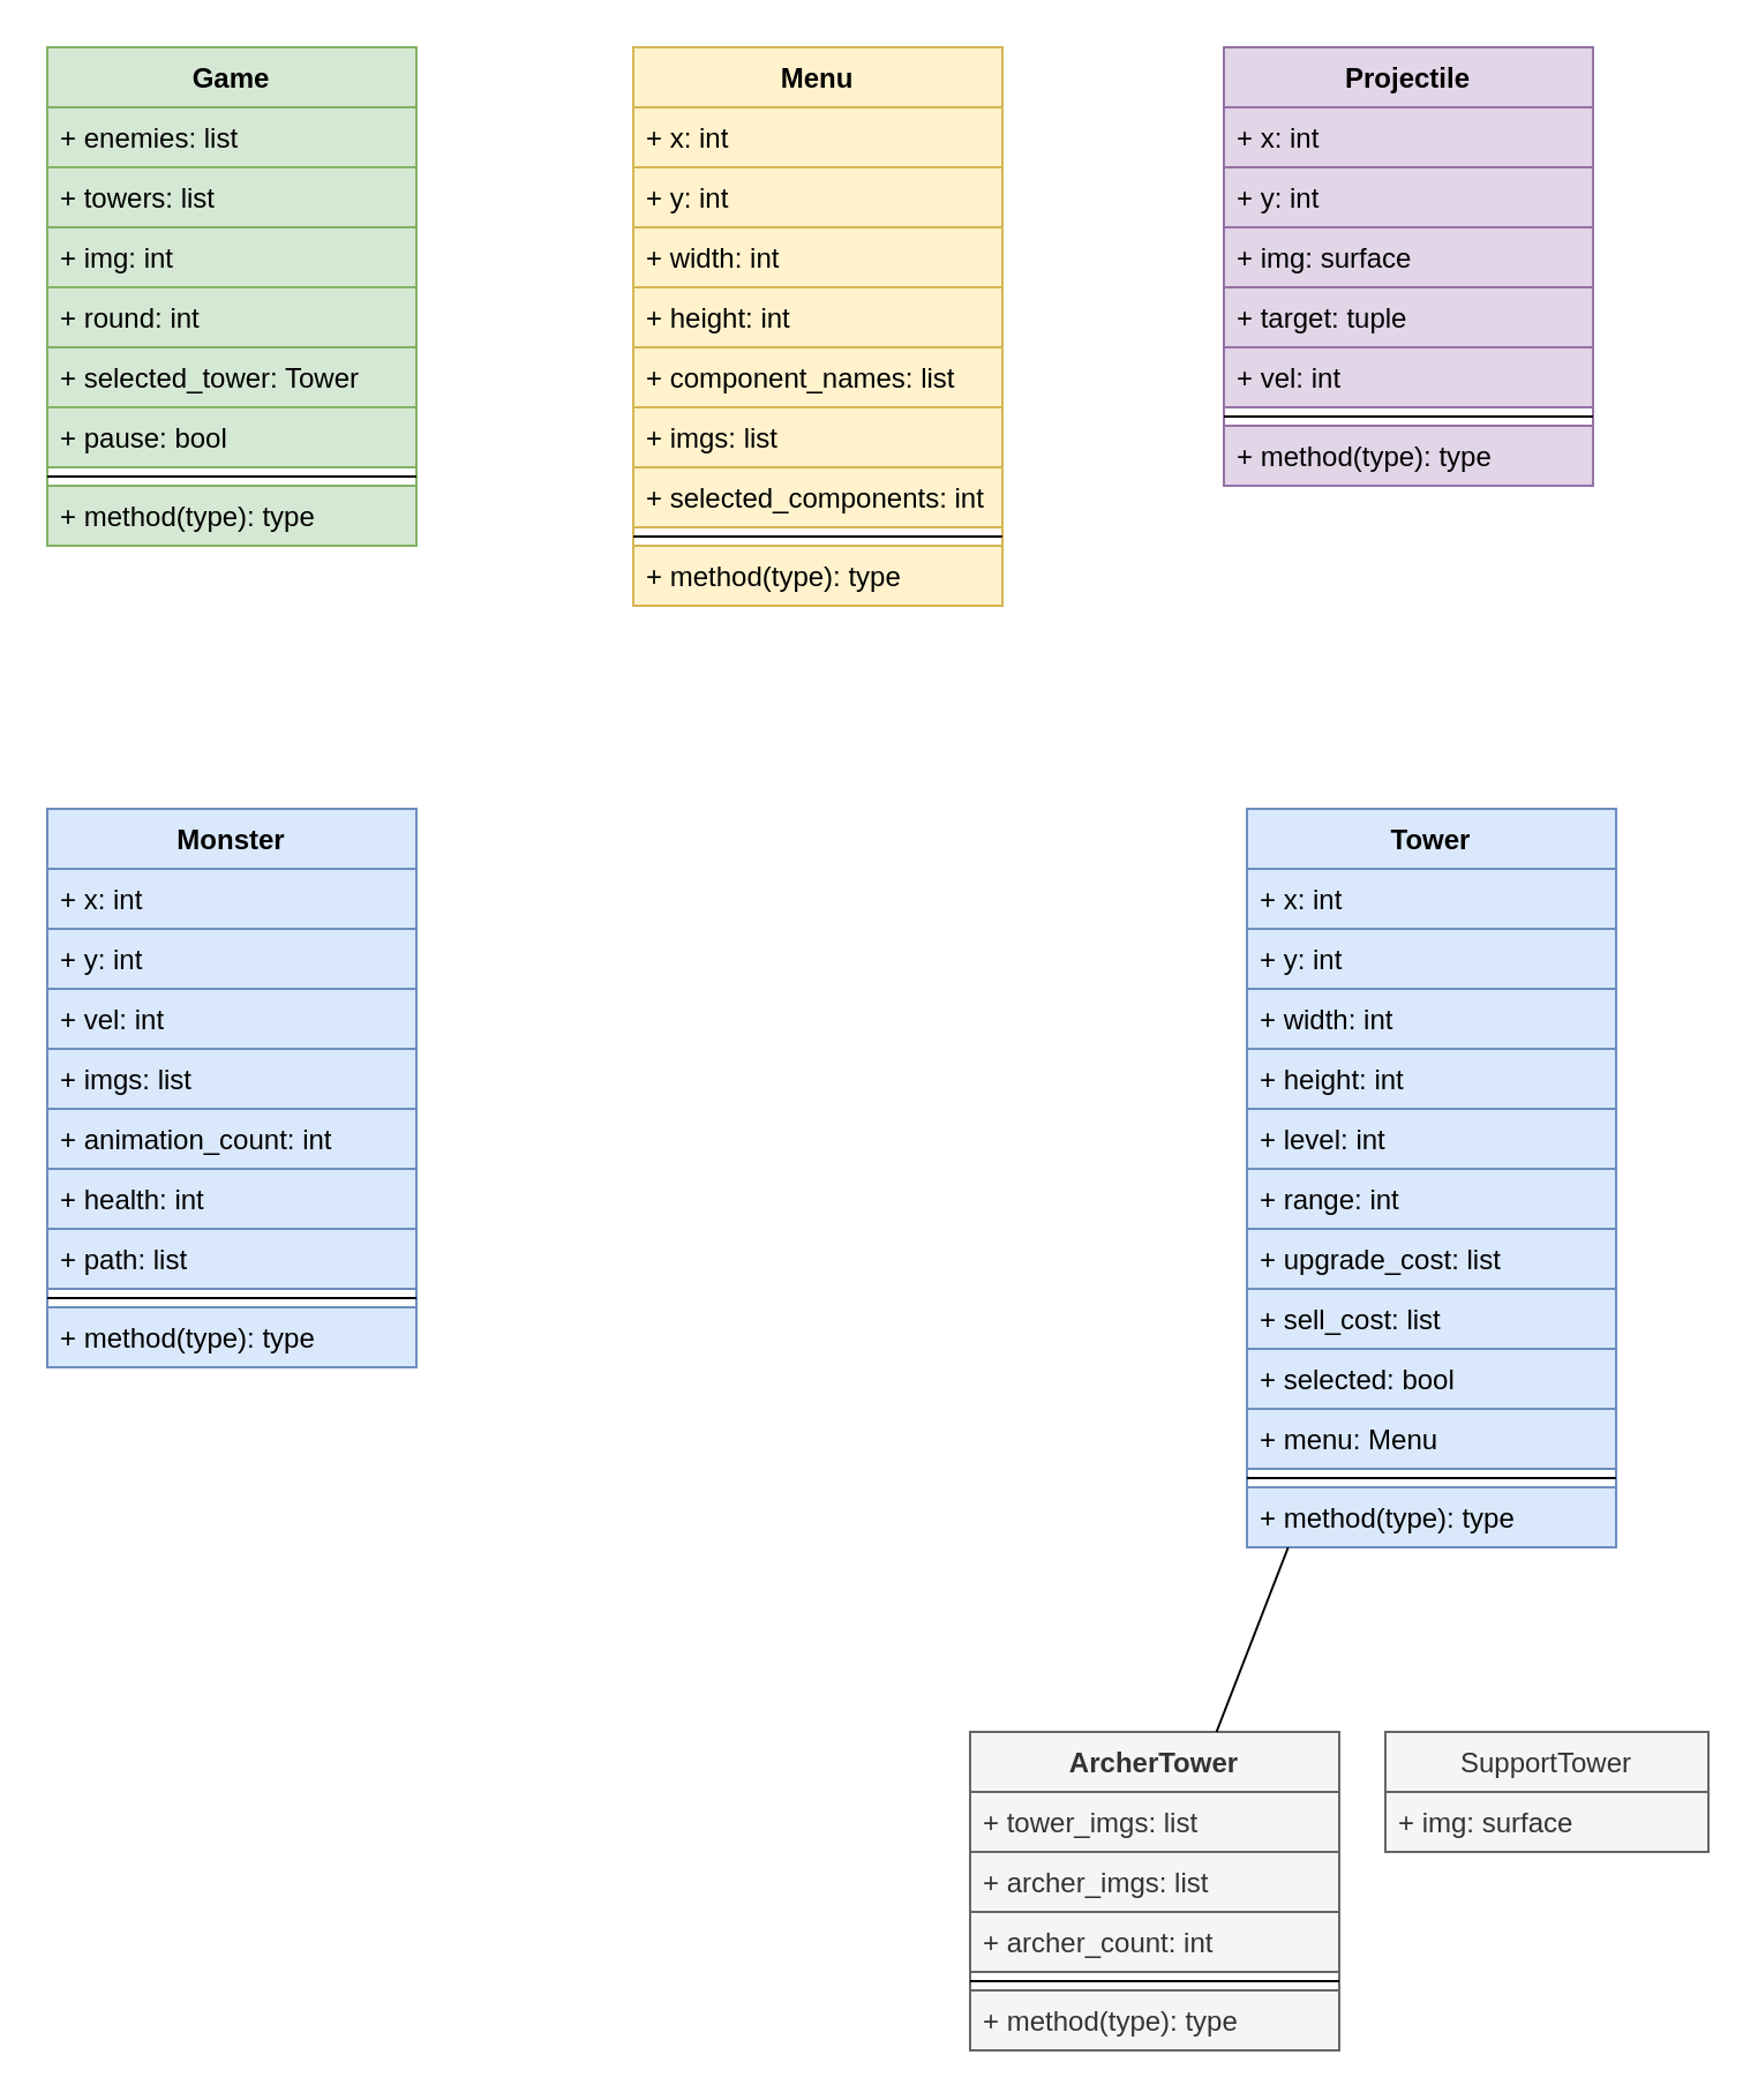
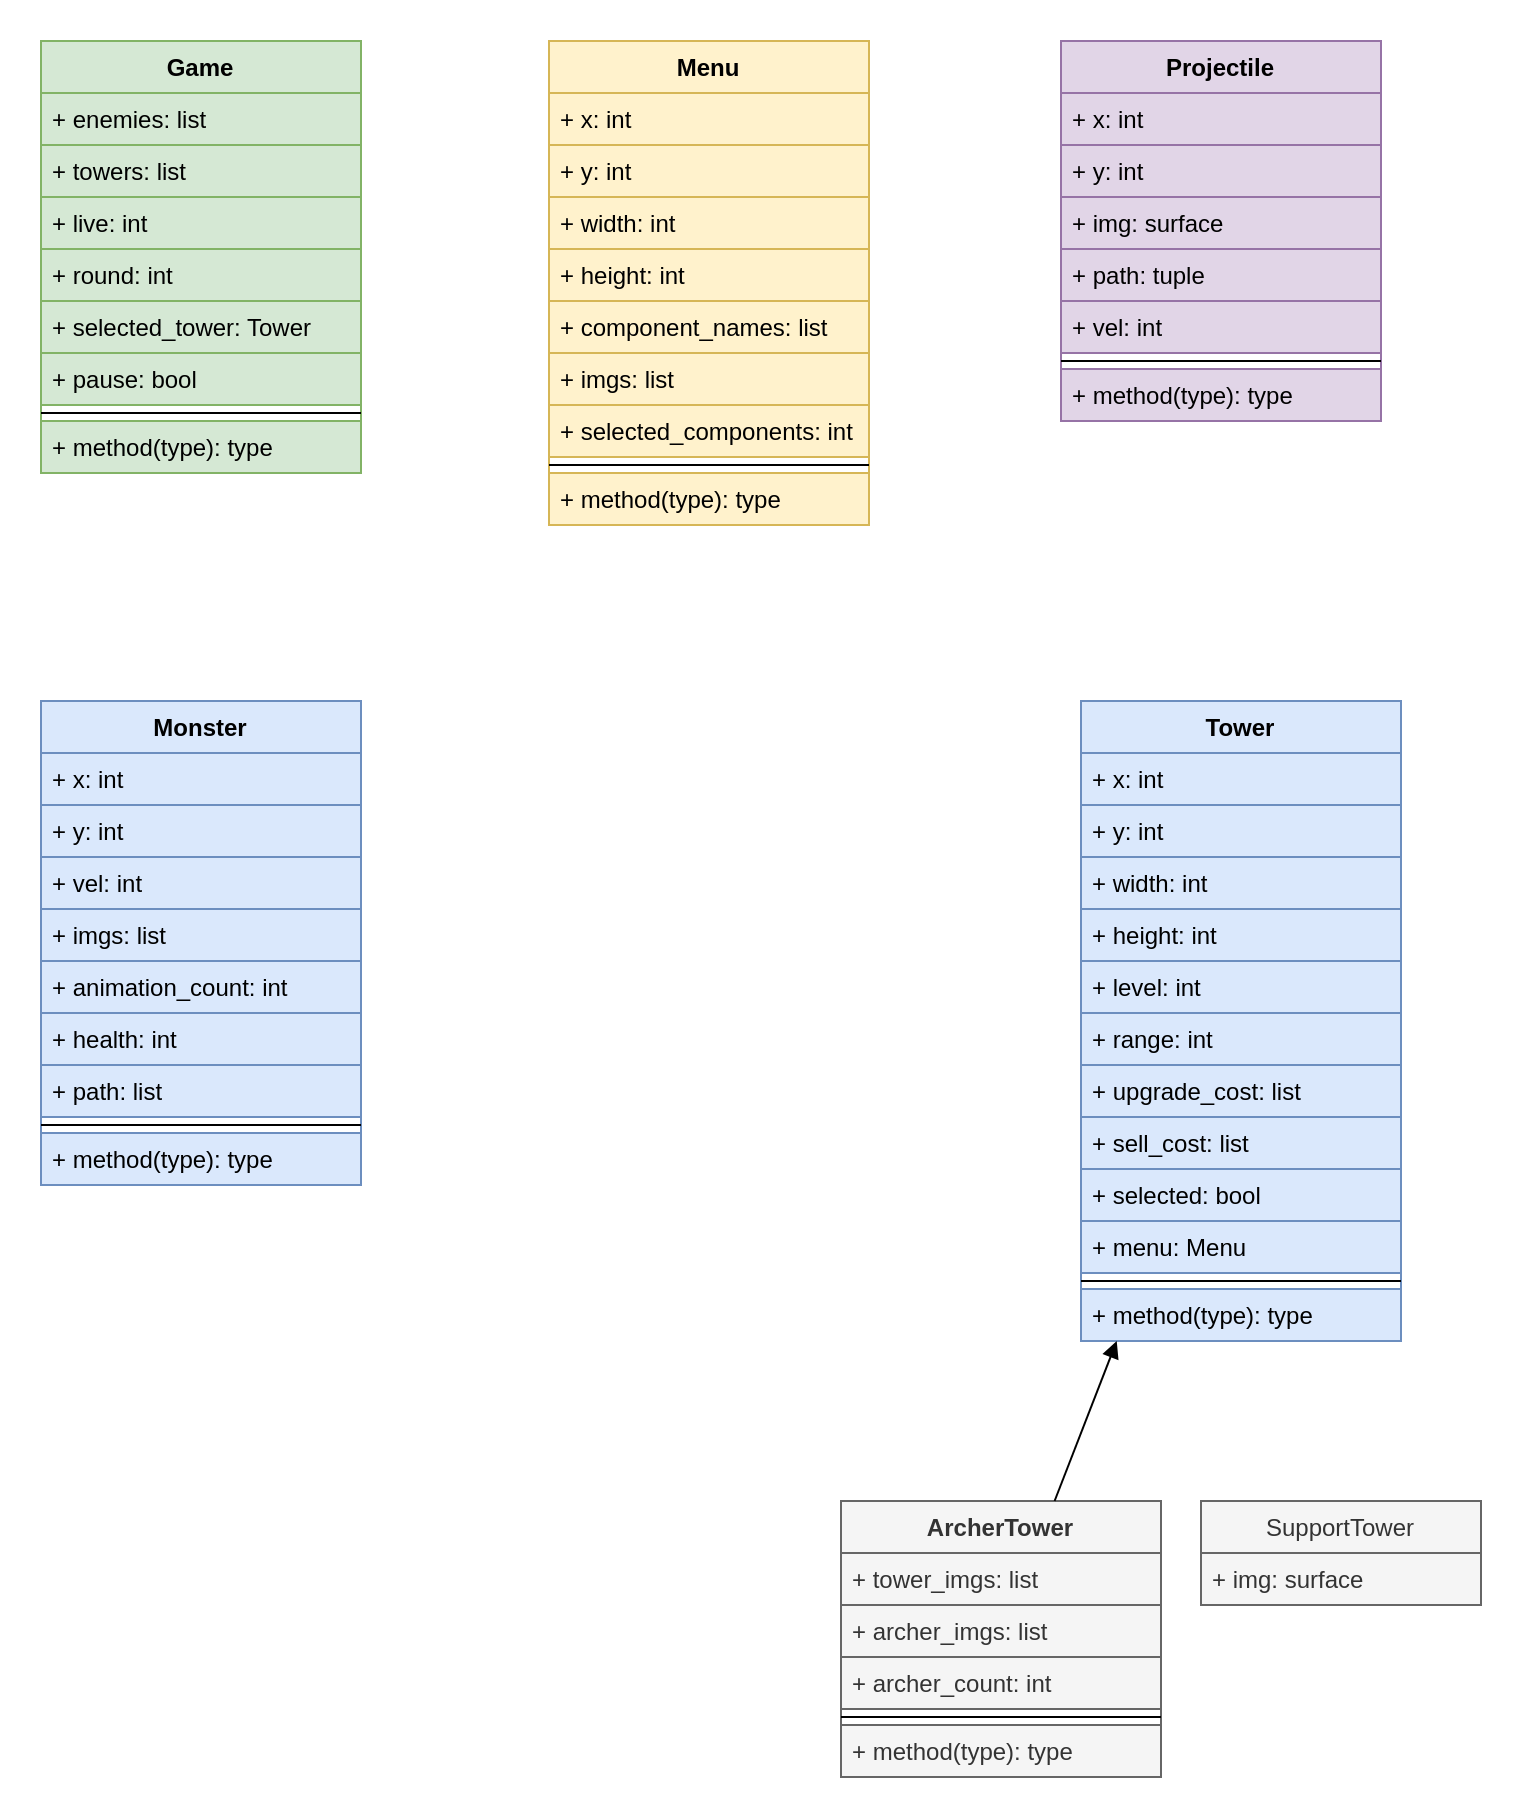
- <mxCell id="5" value="+ img: int" style="text;strokeColor=#82b366;fillColor=#d5e8d4;align=left;verticalAlign=top;spacingLeft=4;spacingRight=4;overflow=hidden;rotatable=0;points=[[0,0.5],[1,0.5]];portConstraint=eastwest;" vertex="1" parent="2"><mxGeometry y="78" width="160" height="26" as="geometry" /></mxCell>
+ <mxCell id="5" value="+ live: int" style="text;strokeColor=#82b366;fillColor=#d5e8d4;align=left;verticalAlign=top;spacingLeft=4;spacingRight=4;overflow=hidden;rotatable=0;points=[[0,0.5],[1,0.5]];portConstraint=eastwest;" vertex="1" parent="2"><mxGeometry y="78" width="160" height="26" as="geometry" /></mxCell>
- <mxCell id="48" value="+ target: tuple" style="text;strokeColor=#9673a6;fillColor=#e1d5e7;align=left;verticalAlign=top;spacingLeft=4;spacingRight=4;overflow=hidden;rotatable=0;points=[[0,0.5],[1,0.5]];portConstraint=eastwest;" vertex="1" parent="44"><mxGeometry y="104" width="160" height="26" as="geometry" /></mxCell>
+ <mxCell id="48" value="+ path: tuple" style="text;strokeColor=#9673a6;fillColor=#e1d5e7;align=left;verticalAlign=top;spacingLeft=4;spacingRight=4;overflow=hidden;rotatable=0;points=[[0,0.5],[1,0.5]];portConstraint=eastwest;" vertex="1" parent="44"><mxGeometry y="104" width="160" height="26" as="geometry" /></mxCell>
- <mxCell id="60" value="" style="endArrow=none;html=1;" edge="1" parent="1" source="54" target="31"><mxGeometry width="50" height="50" relative="1" as="geometry"><mxPoint x="510" y="710" as="sourcePoint" /><mxPoint x="560" y="660" as="targetPoint" /></mxGeometry></mxCell>
+ <mxCell id="60" value="" style="endArrow=block;html=1;" edge="1" parent="1" source="54" target="31"><mxGeometry width="50" height="50" relative="1" as="geometry"><mxPoint x="510" y="710" as="sourcePoint" /><mxPoint x="560" y="660" as="targetPoint" /></mxGeometry></mxCell>
